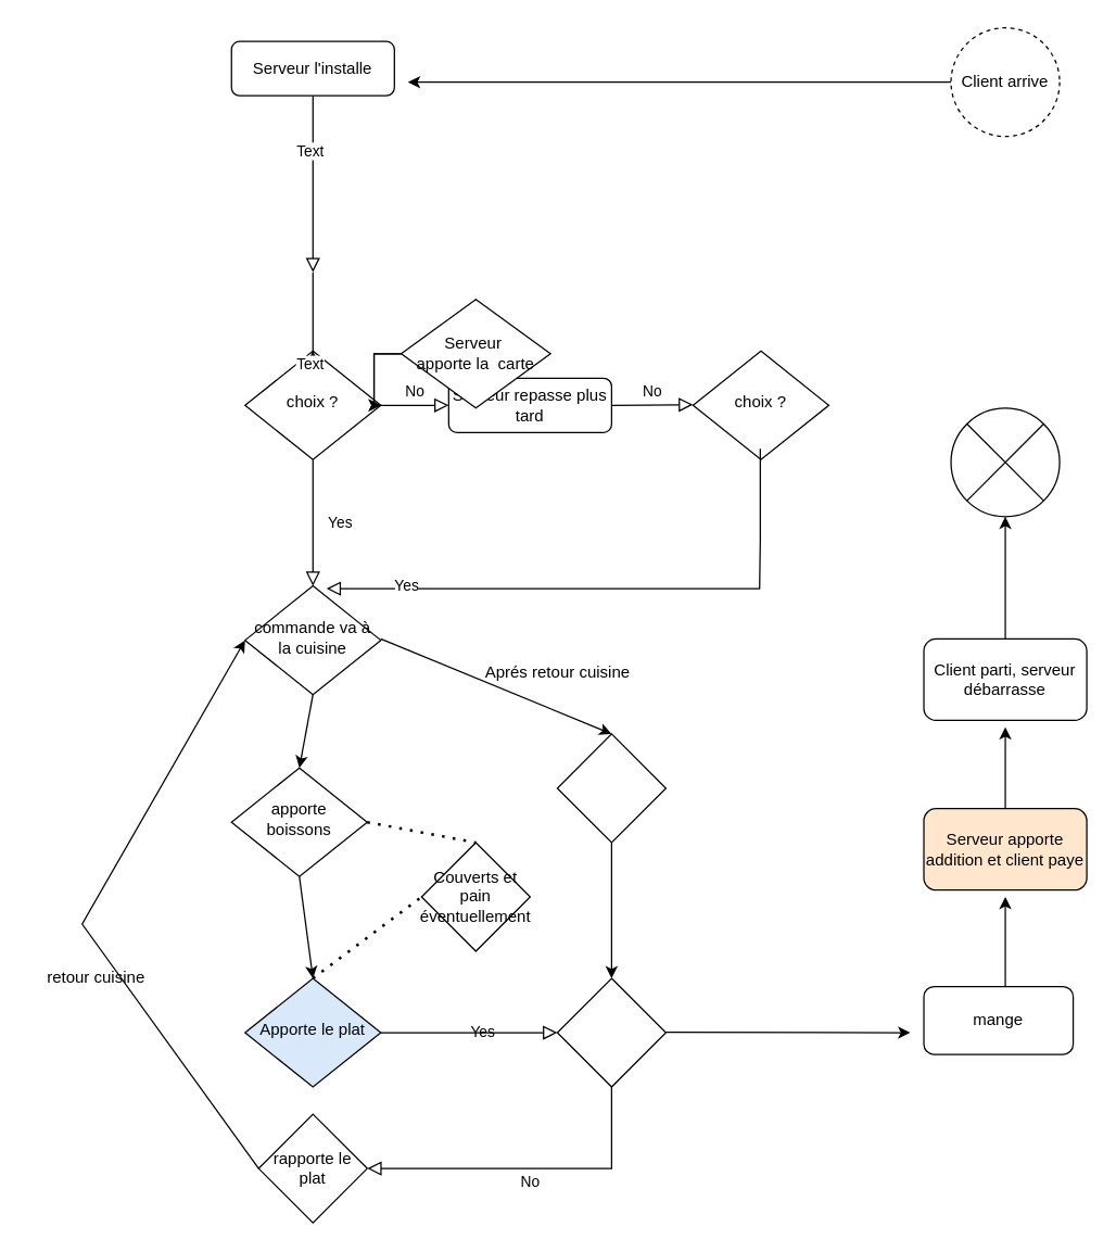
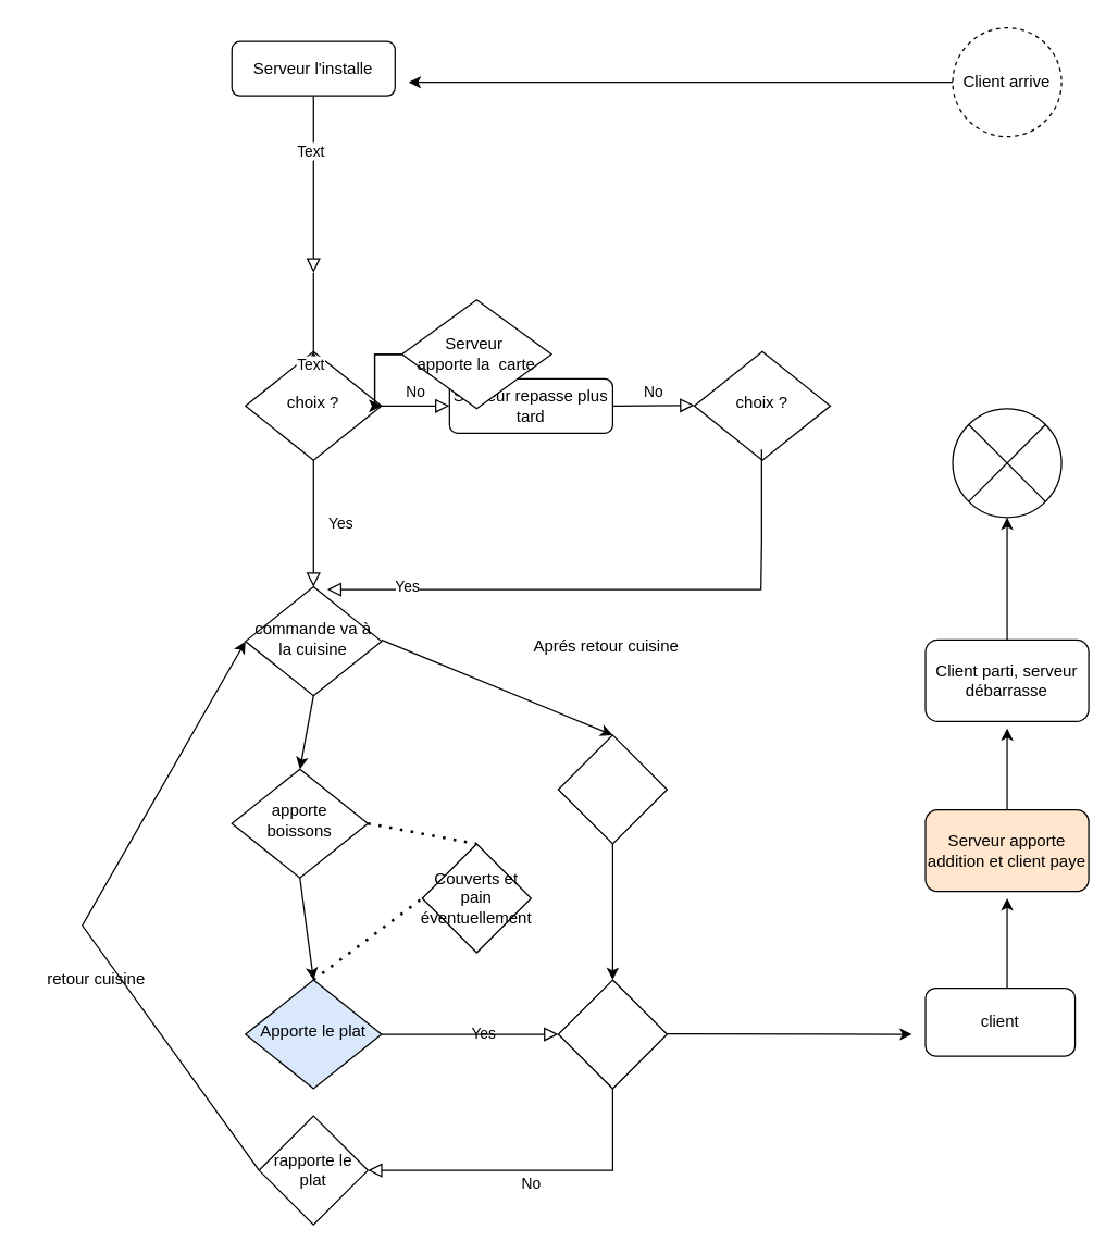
- <mxCell id="40" value="Aprés retour cuisine" style="text;html=1;resizable=0;autosize=1;align=center;verticalAlign=middle;points=[];fillColor=none;strokeColor=none;rounded=0;" vertex="1" parent="1"><mxGeometry x="345" y="480" width="130" height="30" as="geometry" /></mxCell>
+ <mxCell id="40" value="Aprés retour cuisine" style="text;html=1;resizable=0;autosize=1;align=center;verticalAlign=middle;points=[];fillColor=none;strokeColor=none;rounded=0;" vertex="1" parent="1"><mxGeometry x="380" y="460" width="130" height="30" as="geometry" /></mxCell>
- <mxCell id="29" value="mange" style="rounded=1;whiteSpace=wrap;html=1;" vertex="1" parent="1"><mxGeometry x="680" y="726" width="110" height="50" as="geometry" /></mxCell>
+ <mxCell id="29" value="client" style="rounded=1;whiteSpace=wrap;html=1;" vertex="1" parent="1"><mxGeometry x="680" y="726" width="110" height="50" as="geometry" /></mxCell>
